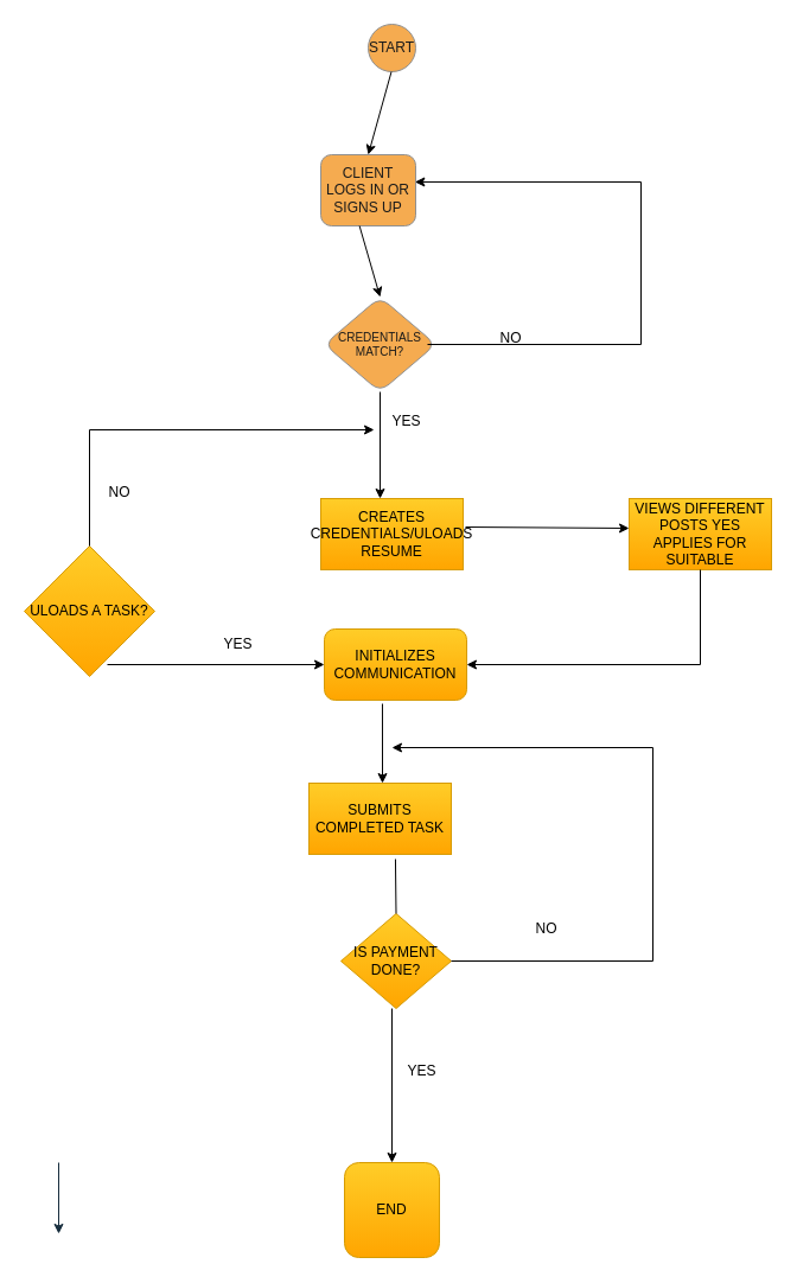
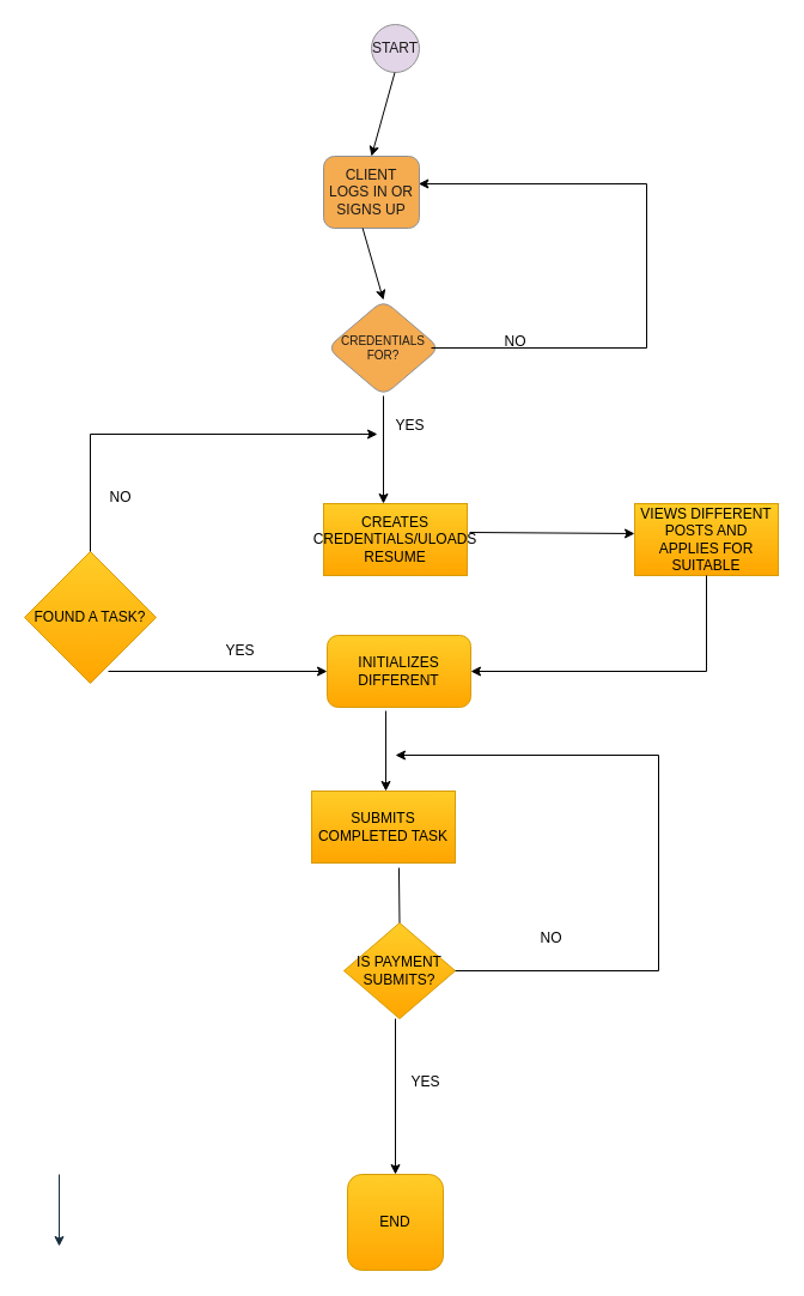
- <mxCell id="2" value="START" style="ellipse;whiteSpace=wrap;html=1;aspect=fixed;labelBackgroundColor=none;rounded=1;fillColor=#F5AB50;strokeColor=#909090;fontColor=#1A1A1A;" parent="1" vertex="1"><mxGeometry x="310" width="40" height="40" as="geometry" y="20" /></mxCell>
+ <mxCell id="2" value="START" style="ellipse;whiteSpace=wrap;html=1;aspect=fixed;labelBackgroundColor=none;rounded=1;fillColor=#e1d5e7;strokeColor=#909090;fontColor=#1A1A1A;" parent="1" vertex="1"><mxGeometry x="310" width="40" height="40" as="geometry" y="20" /></mxCell>
- <mxCell id="4" value="CREDENTIALS MATCH?" style="rhombus;whiteSpace=wrap;html=1;fontSize=10;rounded=1;labelBackgroundColor=none;fillColor=#F5AB50;strokeColor=#909090;fontColor=#1A1A1A;" parent="1" vertex="1"><mxGeometry x="273" y="250" width="94" height="80" as="geometry" /></mxCell>
+ <mxCell id="4" value="CREDENTIALS FOR?" style="rhombus;whiteSpace=wrap;html=1;fontSize=10;rounded=1;labelBackgroundColor=none;fillColor=#F5AB50;strokeColor=#909090;fontColor=#1A1A1A;" parent="1" vertex="1"><mxGeometry x="273" y="250" width="94" height="80" as="geometry" /></mxCell>
- <mxCell id="13" value="VIEWS DIFFERENT POSTS YES APPLIES FOR SUITABLE" style="rounded=0;whiteSpace=wrap;html=1;fillColor=#ffcd28;strokeColor=#d79b00;gradientColor=#ffa500;" vertex="1" parent="1"><mxGeometry x="530" y="420" width="120" height="60" as="geometry" /></mxCell>
+ <mxCell id="13" value="VIEWS DIFFERENT POSTS AND APPLIES FOR SUITABLE" style="rounded=0;whiteSpace=wrap;html=1;fillColor=#ffcd28;strokeColor=#d79b00;gradientColor=#ffa500;" vertex="1" parent="1"><mxGeometry x="530" y="420" width="120" height="60" as="geometry" /></mxCell>
- <mxCell id="17" value="ULOADS A TASK?" style="rhombus;whiteSpace=wrap;html=1;fillColor=#ffcd28;gradientColor=#ffa500;strokeColor=#d79b00;" vertex="1" parent="1"><mxGeometry x="20" y="460" width="110" height="110" as="geometry" /></mxCell>
+ <mxCell id="17" value="FOUND A TASK?" style="rhombus;whiteSpace=wrap;html=1;fillColor=#ffcd28;gradientColor=#ffa500;strokeColor=#d79b00;" vertex="1" parent="1"><mxGeometry x="20" y="460" width="110" height="110" as="geometry" /></mxCell>
- <mxCell id="15" value="INITIALIZES COMMUNICATION" style="rounded=1;whiteSpace=wrap;html=1;fillColor=#ffcd28;gradientColor=#ffa500;strokeColor=#d79b00;" vertex="1" parent="1"><mxGeometry x="273" y="530" width="120" height="60" as="geometry" /></mxCell>
+ <mxCell id="15" value="INITIALIZES DIFFERENT" style="rounded=1;whiteSpace=wrap;html=1;fillColor=#ffcd28;gradientColor=#ffa500;strokeColor=#d79b00;" vertex="1" parent="1"><mxGeometry x="273" y="530" width="120" height="60" as="geometry" /></mxCell>
- <mxCell id="25" value="IS PAYMENT DONE?" style="rhombus;whiteSpace=wrap;html=1;fillColor=#ffcd28;gradientColor=#ffa500;strokeColor=#d79b00;" vertex="1" parent="1"><mxGeometry x="287" y="770" width="93" height="80" as="geometry" /></mxCell>
+ <mxCell id="25" value="IS PAYMENT SUBMITS?" style="rhombus;whiteSpace=wrap;html=1;fillColor=#ffcd28;gradientColor=#ffa500;strokeColor=#d79b00;" vertex="1" parent="1"><mxGeometry x="287" y="770" width="93" height="80" as="geometry" /></mxCell>
